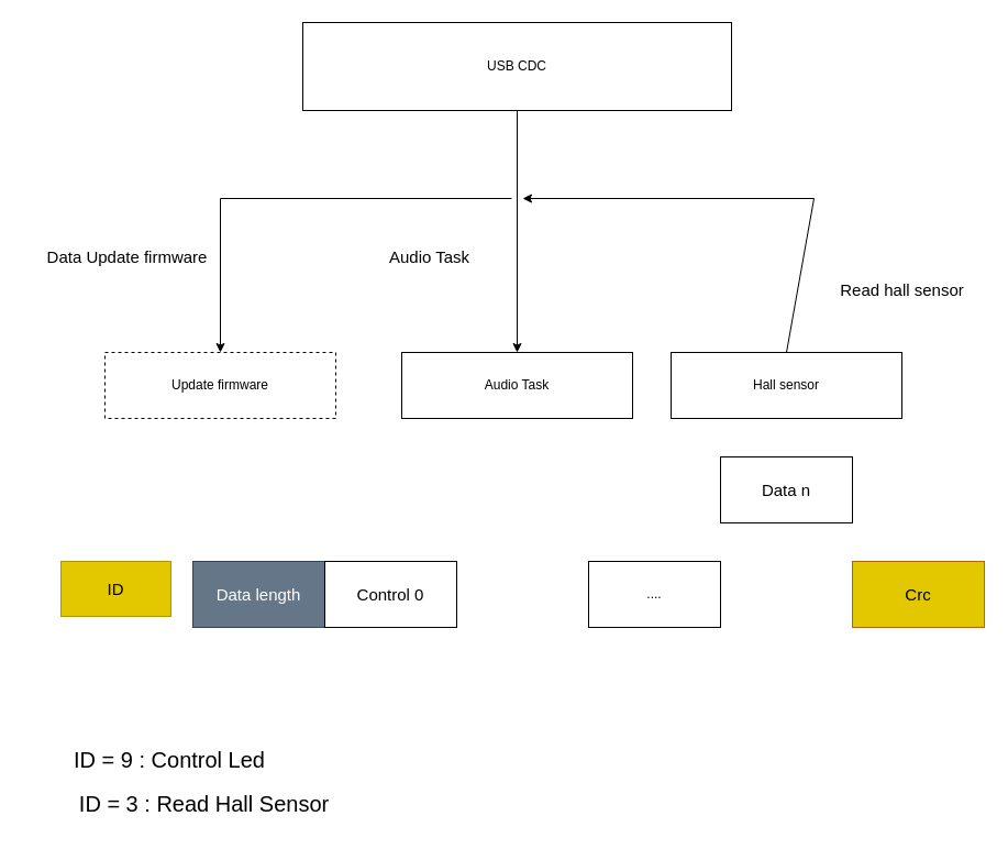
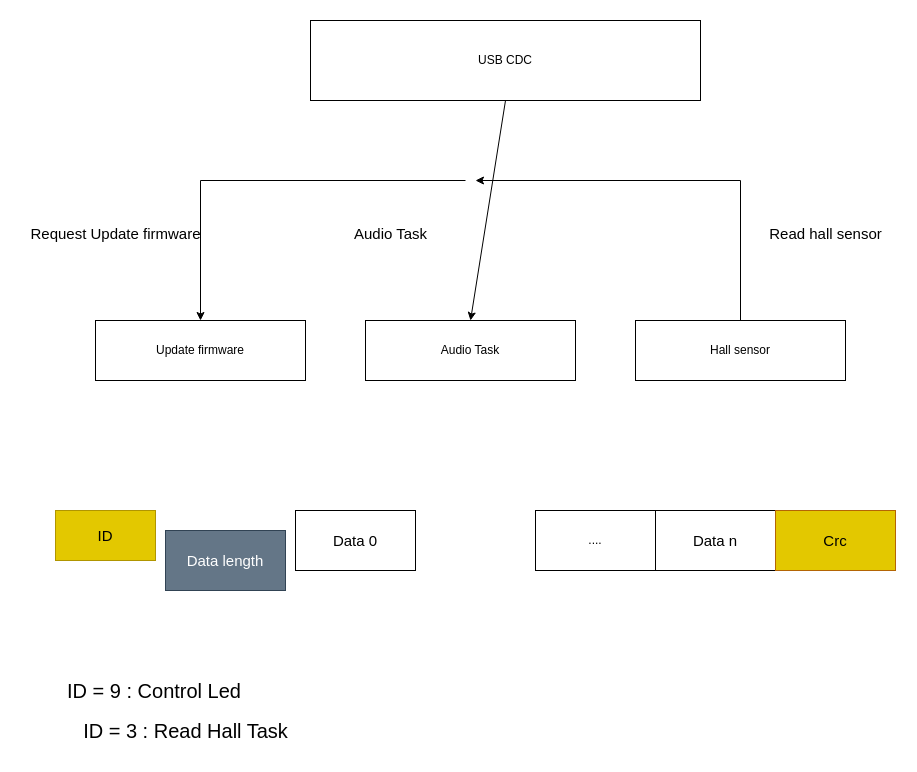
- <mxCell id="2" value="USB CDC" style="rounded=0;whiteSpace=wrap;html=1;" vertex="1" parent="1"><mxGeometry x="275" y="20" width="390" height="80" as="geometry" /></mxCell>
+ <mxCell id="2" value="USB CDC" style="rounded=0;whiteSpace=wrap;html=1;" vertex="1" parent="1"><mxGeometry x="310" y="20" width="390" height="80" as="geometry" /></mxCell>
- <mxCell id="10" value="&lt;font style=&quot;font-size: 15px;&quot;&gt;Data Update firmware&lt;/font&gt;" style="text;html=1;align=center;verticalAlign=middle;resizable=0;points=[];autosize=1;strokeColor=none;fillColor=none;" vertex="1" parent="1"><mxGeometry x="20" y="218" width="190" height="30" as="geometry" /></mxCell>
+ <mxCell id="10" value="&lt;font style=&quot;font-size: 15px;&quot;&gt;Request Update firmware&lt;/font&gt;" style="text;html=1;align=center;verticalAlign=middle;resizable=0;points=[];autosize=1;strokeColor=none;fillColor=none;" vertex="1" parent="1"><mxGeometry x="20" y="218" width="190" height="30" as="geometry" /></mxCell>
- <mxCell id="11" value="&lt;font style=&quot;font-size: 15px;&quot;&gt;Read hall sensor&lt;/font&gt;" style="text;html=1;align=center;verticalAlign=middle;resizable=0;points=[];autosize=1;strokeColor=none;fillColor=none;" vertex="1" parent="1"><mxGeometry x="750" y="248" width="140" height="30" as="geometry" /></mxCell>
+ <mxCell id="11" value="&lt;font style=&quot;font-size: 15px;&quot;&gt;Read hall sensor&lt;/font&gt;" style="text;html=1;align=center;verticalAlign=middle;resizable=0;points=[];autosize=1;strokeColor=none;fillColor=none;" vertex="1" parent="1"><mxGeometry x="755" y="218" width="140" height="30" as="geometry" /></mxCell>
- <mxCell id="4" value="Update firmware" style="rounded=0;whiteSpace=wrap;html=1;dashed=1;" vertex="1" parent="1"><mxGeometry x="95" y="320" width="210" height="60" as="geometry" /></mxCell>
+ <mxCell id="4" value="Update firmware" style="rounded=0;whiteSpace=wrap;html=1;" vertex="1" parent="1"><mxGeometry x="95" y="320" width="210" height="60" as="geometry" /></mxCell>
- <mxCell id="6" value="Hall sensor" style="rounded=0;whiteSpace=wrap;html=1;" vertex="1" parent="1"><mxGeometry x="610" y="320" width="210" height="60" as="geometry" /></mxCell>
+ <mxCell id="6" value="Hall sensor" style="rounded=0;whiteSpace=wrap;html=1;" vertex="1" parent="1"><mxGeometry x="635" y="320" width="210" height="60" as="geometry" /></mxCell>
- <mxCell id="18" value="&lt;font style=&quot;font-size: 15px;&quot;&gt;Data n&lt;/font&gt;" style="rounded=0;whiteSpace=wrap;html=1;" vertex="1" parent="1"><mxGeometry x="655" y="415" width="120" height="60" as="geometry" /></mxCell>
+ <mxCell id="18" value="&lt;font style=&quot;font-size: 15px;&quot;&gt;Data n&lt;/font&gt;" style="rounded=0;whiteSpace=wrap;html=1;" vertex="1" parent="1"><mxGeometry x="655" y="510" width="120" height="60" as="geometry" /></mxCell>
- <mxCell id="13" value="&lt;font style=&quot;font-size: 15px;&quot;&gt;Data length&lt;/font&gt;" style="rounded=0;whiteSpace=wrap;html=1;fillColor=#647687;fontColor=#ffffff;strokeColor=#314354;" vertex="1" parent="1"><mxGeometry x="175" y="510" width="120" height="60" as="geometry" /></mxCell>
+ <mxCell id="13" value="&lt;font style=&quot;font-size: 15px;&quot;&gt;Data length&lt;/font&gt;" style="rounded=0;whiteSpace=wrap;html=1;fillColor=#647687;fontColor=#ffffff;strokeColor=#314354;" vertex="1" parent="1"><mxGeometry x="165" y="530" width="120" height="60" as="geometry" /></mxCell>
- <mxCell id="14" value="&lt;font style=&quot;font-size: 15px;&quot;&gt;Control 0&lt;/font&gt;" style="rounded=0;whiteSpace=wrap;html=1;" vertex="1" parent="1"><mxGeometry x="295" y="510" width="120" height="60" as="geometry" /></mxCell>
+ <mxCell id="14" value="&lt;font style=&quot;font-size: 15px;&quot;&gt;Data 0&lt;/font&gt;" style="rounded=0;whiteSpace=wrap;html=1;" vertex="1" parent="1"><mxGeometry x="295" y="510" width="120" height="60" as="geometry" /></mxCell>
- <mxCell id="16" value="&lt;font style=&quot;font-size: 20px;&quot;&gt;ID = 3 : Read Hall Sensor&lt;/font&gt;" style="text;html=1;align=center;verticalAlign=middle;resizable=0;points=[];autosize=1;strokeColor=none;fillColor=none;" vertex="1" parent="1"><mxGeometry x="60" y="710" width="250" height="40" as="geometry" /></mxCell>
+ <mxCell id="16" value="&lt;font style=&quot;font-size: 20px;&quot;&gt;ID = 3 : Read Hall Task&lt;/font&gt;" style="text;html=1;align=center;verticalAlign=middle;resizable=0;points=[];autosize=1;strokeColor=none;fillColor=none;" vertex="1" parent="1"><mxGeometry x="60" y="710" width="250" height="40" as="geometry" /></mxCell>
